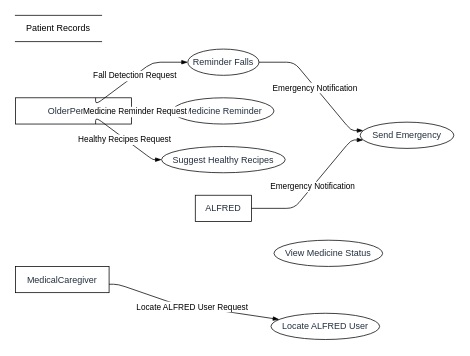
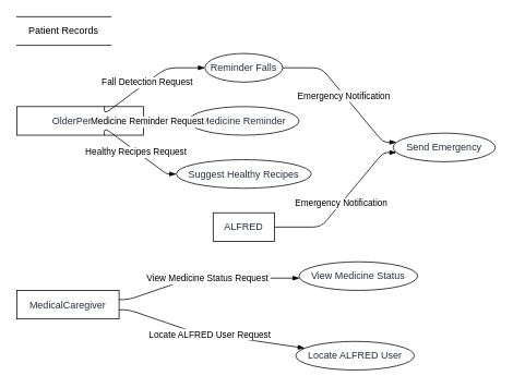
+ <mxCell id="16" value="View Medicine Status Request" style="endArrow=blockThin;endFill=1;fontSize=11;orthogonal=1;noEdgeStyle=1;" edge="1" parent="1" source="3" target="9"><mxGeometry relative="1" as="geometry"><Array as="points"><mxPoint x="157" y="366.25" /><mxPoint x="233" y="340" /></Array></mxGeometry></mxCell>
